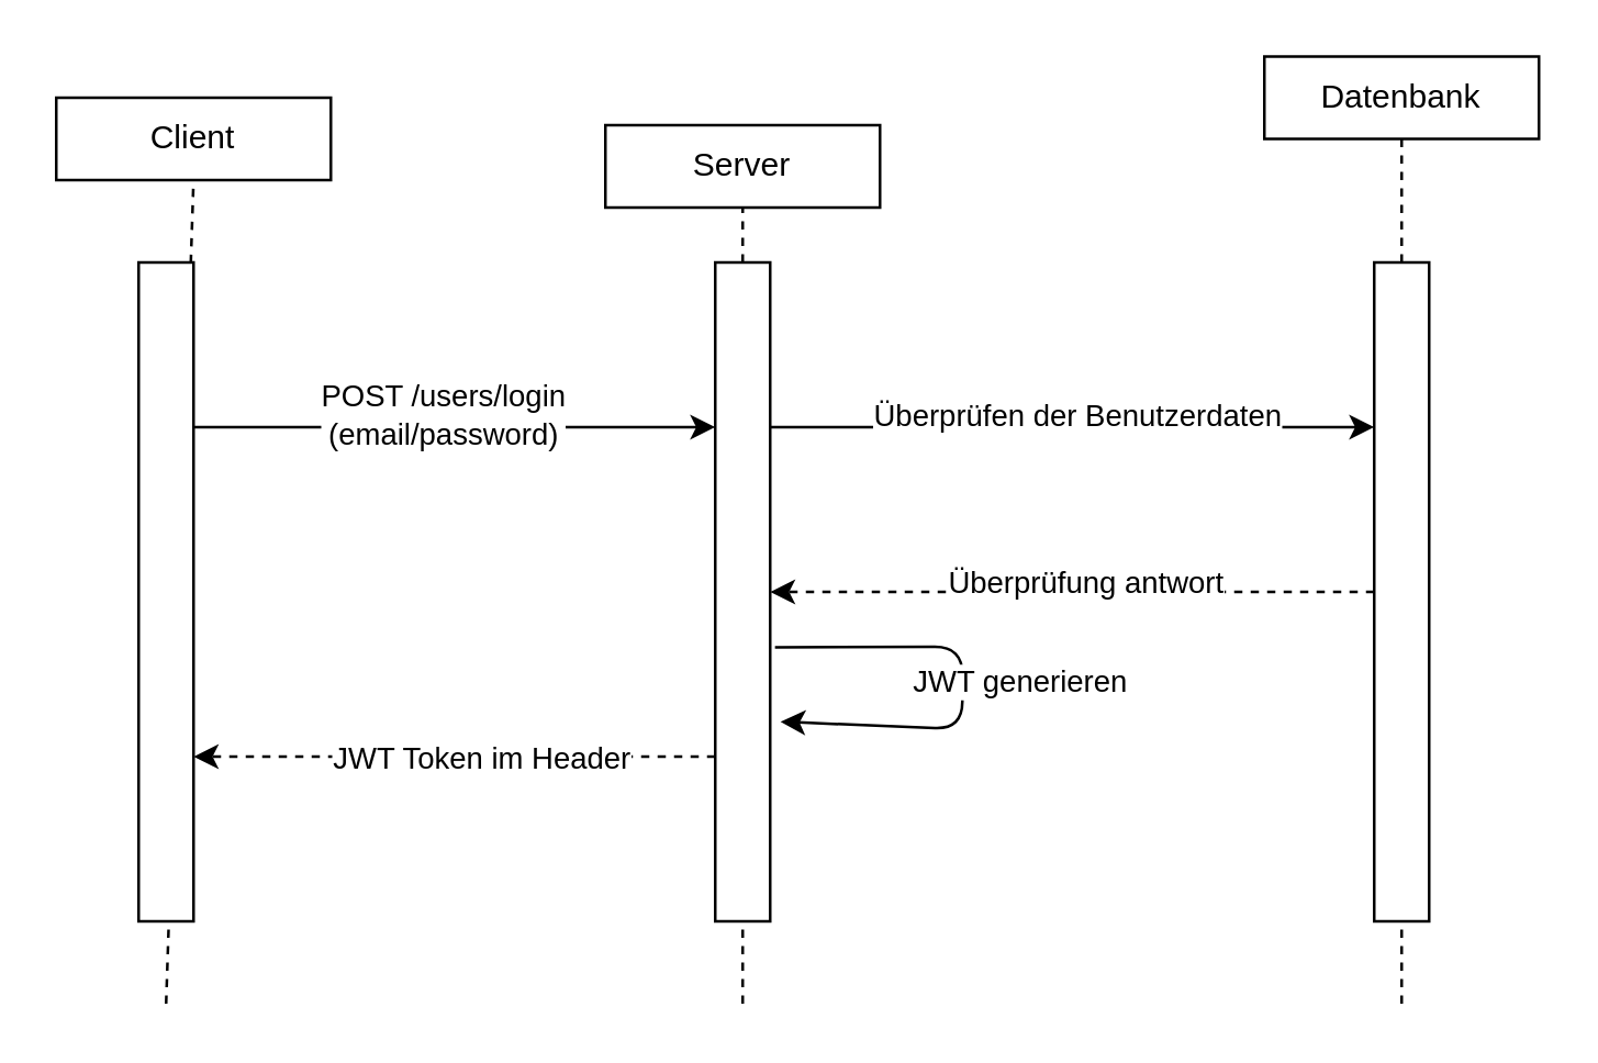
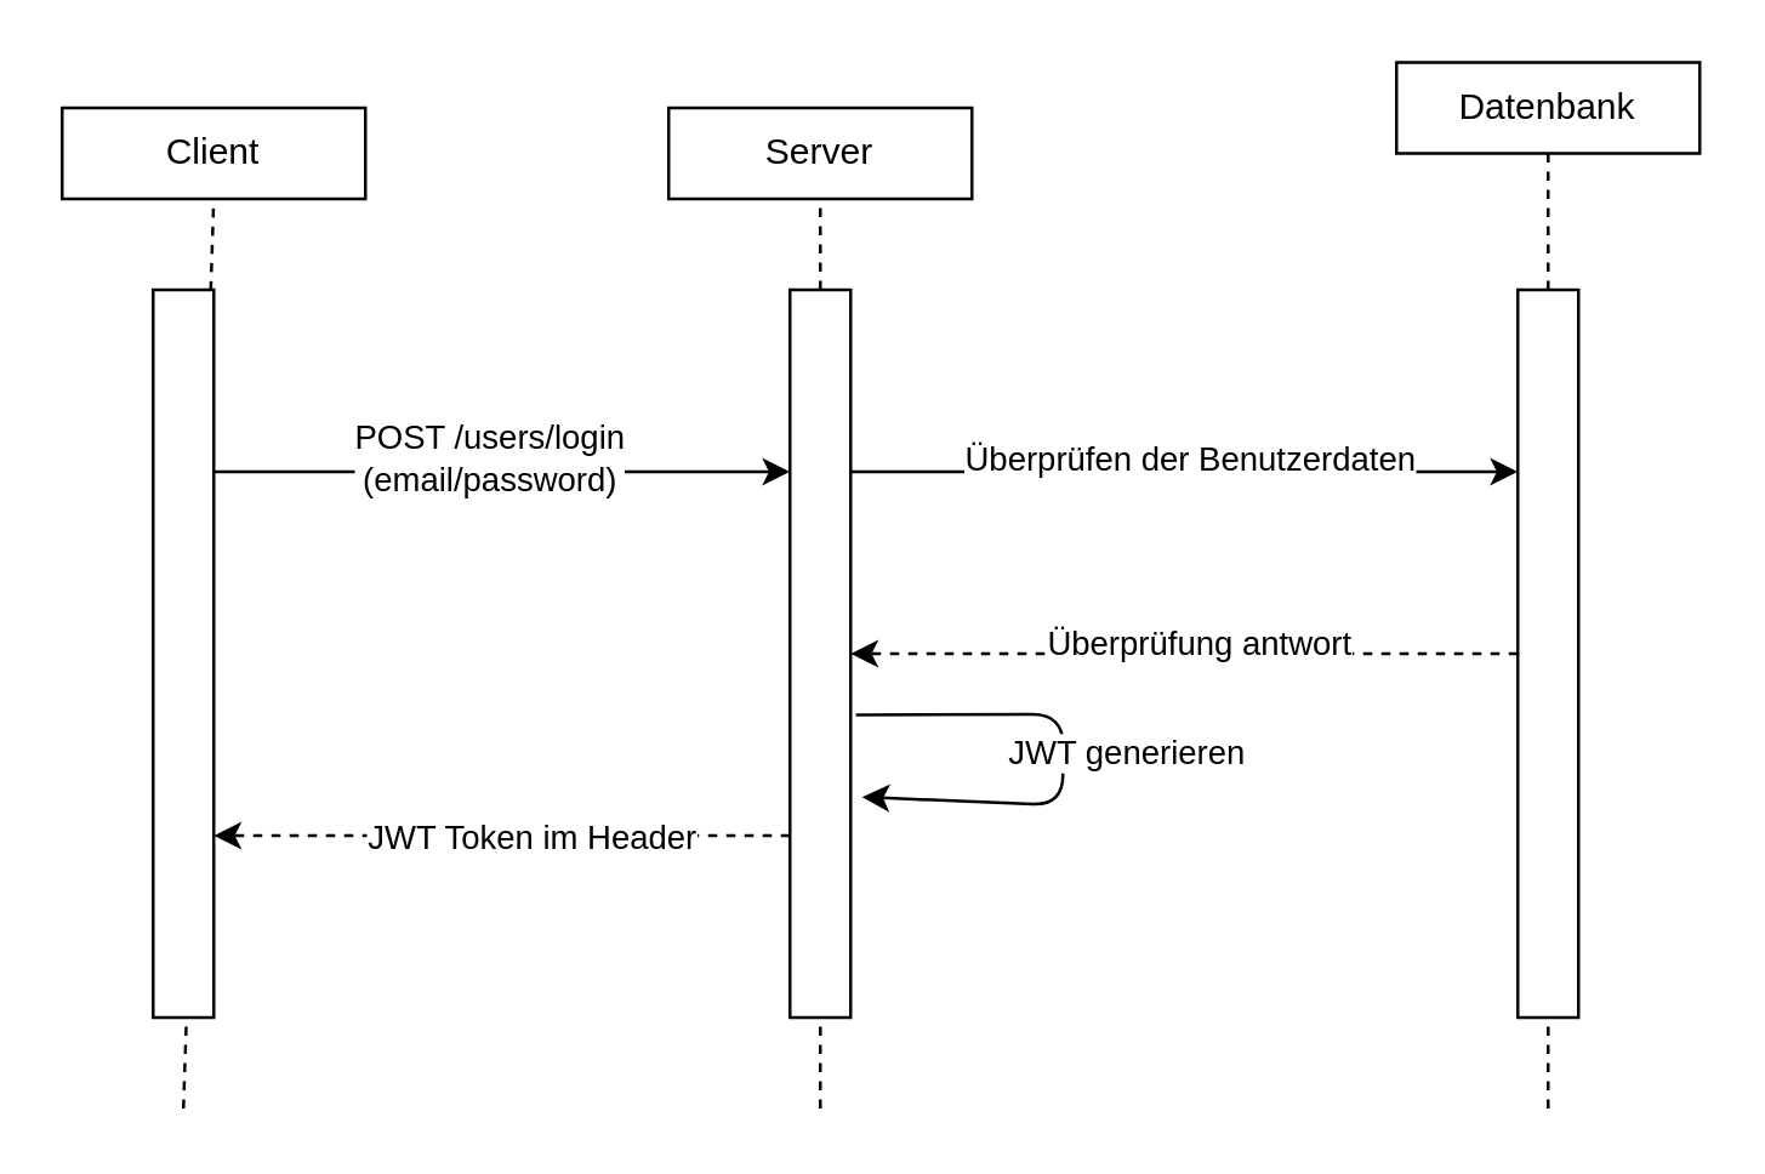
- <mxCell id="7" value="Server" style="rounded=0;whiteSpace=wrap;html=1;" vertex="1" parent="1"><mxGeometry x="220" y="45" width="100" height="30" as="geometry" /></mxCell>
+ <mxCell id="7" value="Server" style="rounded=0;whiteSpace=wrap;html=1;" vertex="1" parent="1"><mxGeometry x="220" y="35" width="100" height="30" as="geometry" /></mxCell>
